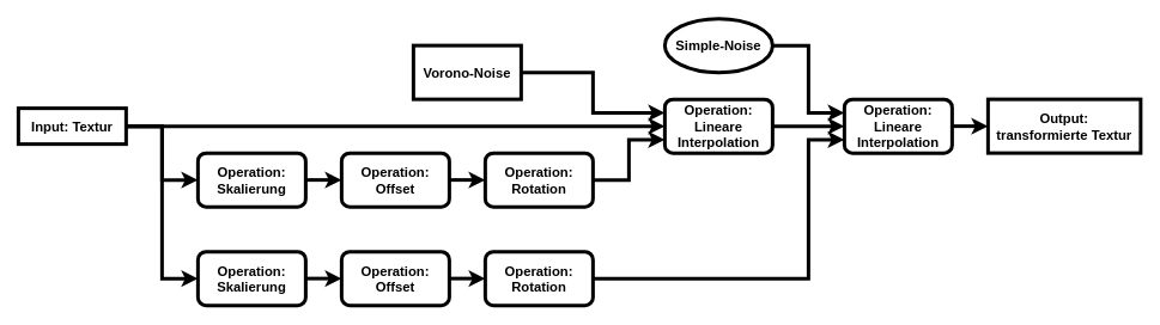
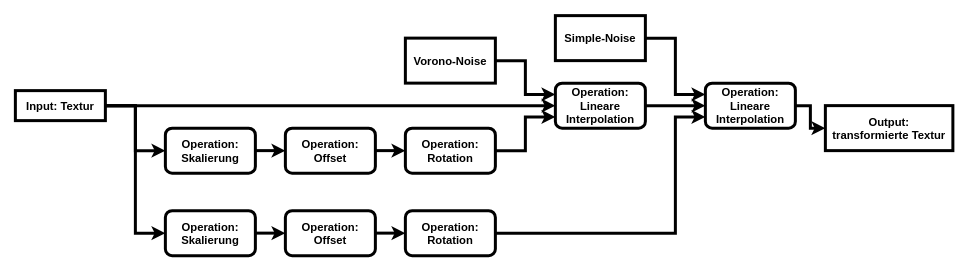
- <mxCell id="24" value="&lt;div style=&quot;font-size: 15px;&quot;&gt;Simple-Noise&lt;/div&gt;" style="ellipse;whiteSpace=wrap;html=1;strokeWidth=4;fontSize=15;fontStyle=1;" parent="1" vertex="1"><mxGeometry x="740" y="20" width="120" height="60" as="geometry" /></mxCell>
+ <mxCell id="24" value="&lt;div style=&quot;font-size: 15px;&quot;&gt;Simple-Noise&lt;/div&gt;" style="whiteSpace=wrap;html=1;strokeWidth=4;fontSize=15;fontStyle=1" parent="1" vertex="1"><mxGeometry x="740" y="20" width="120" height="60" as="geometry" /></mxCell>
- <mxCell id="14" value="&lt;div style=&quot;font-size: 15px;&quot;&gt;Vorono-Noise&lt;/div&gt;" style="whiteSpace=wrap;html=1;strokeWidth=4;fontSize=15;fontStyle=1" parent="1" vertex="1"><mxGeometry x="460" y="50" width="120" height="60" as="geometry" /></mxCell>
+ <mxCell id="14" value="&lt;div style=&quot;font-size: 15px;&quot;&gt;Vorono-Noise&lt;/div&gt;" style="whiteSpace=wrap;html=1;strokeWidth=4;fontSize=15;fontStyle=1" parent="1" vertex="1"><mxGeometry x="540" y="50" width="120" height="60" as="geometry" /></mxCell>
- <mxCell id="12" value="Output:&lt;br&gt;transformierte Textur" style="rounded=0;whiteSpace=wrap;html=1;strokeWidth=4;fontSize=15;fontStyle=1" parent="1" vertex="1"><mxGeometry x="1100" y="110" width="170" height="60" as="geometry" /></mxCell>
+ <mxCell id="12" value="Output:&lt;br&gt;transformierte Textur" style="rounded=0;whiteSpace=wrap;html=1;strokeWidth=4;fontSize=15;fontStyle=1" parent="1" vertex="1"><mxGeometry x="1100" y="140" width="170" height="60" as="geometry" /></mxCell>
